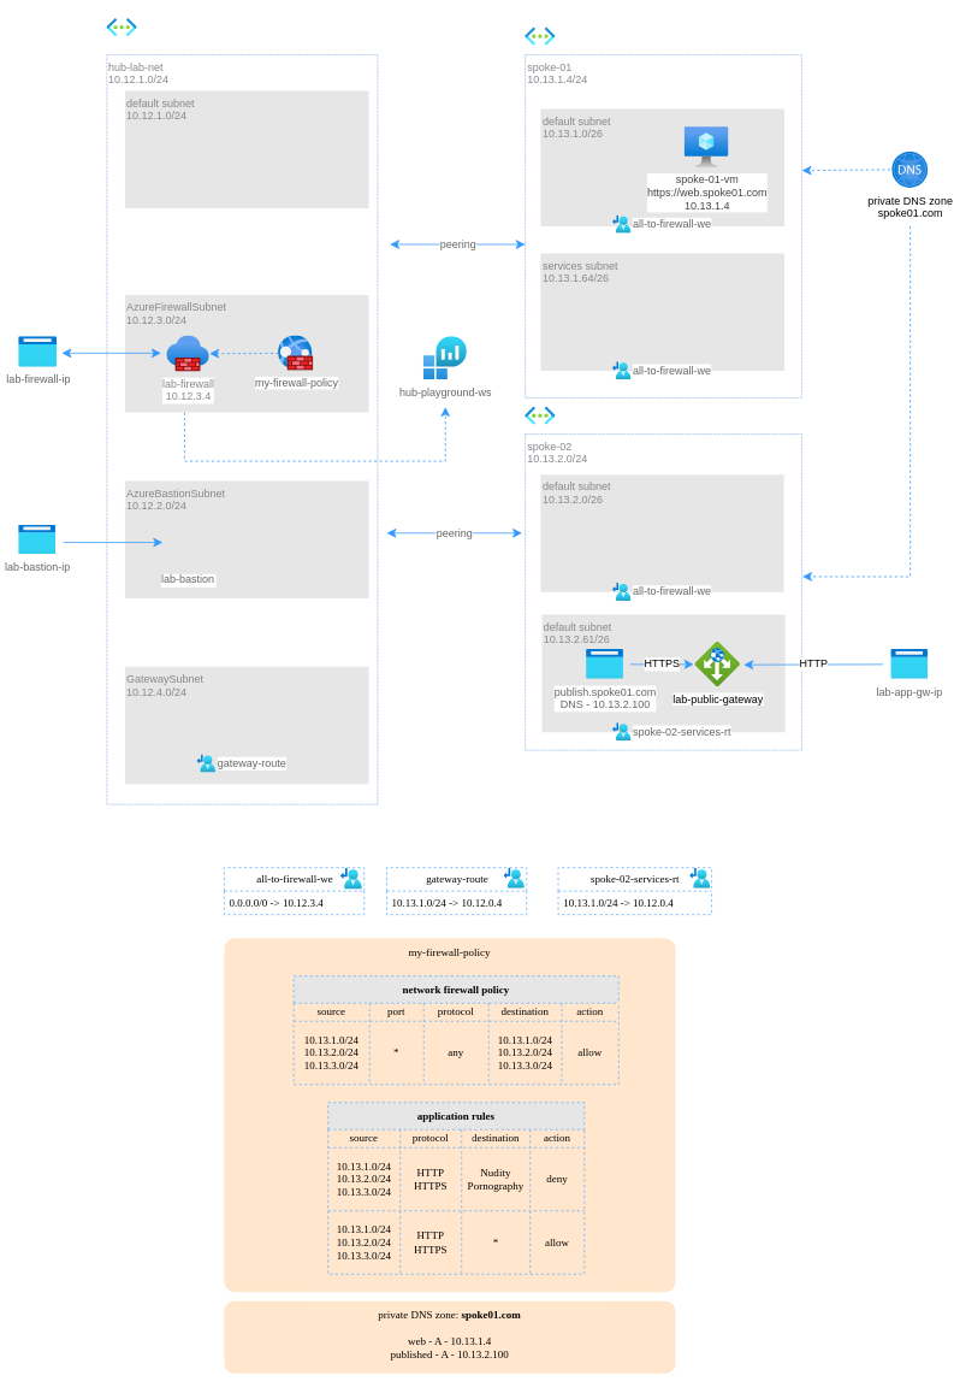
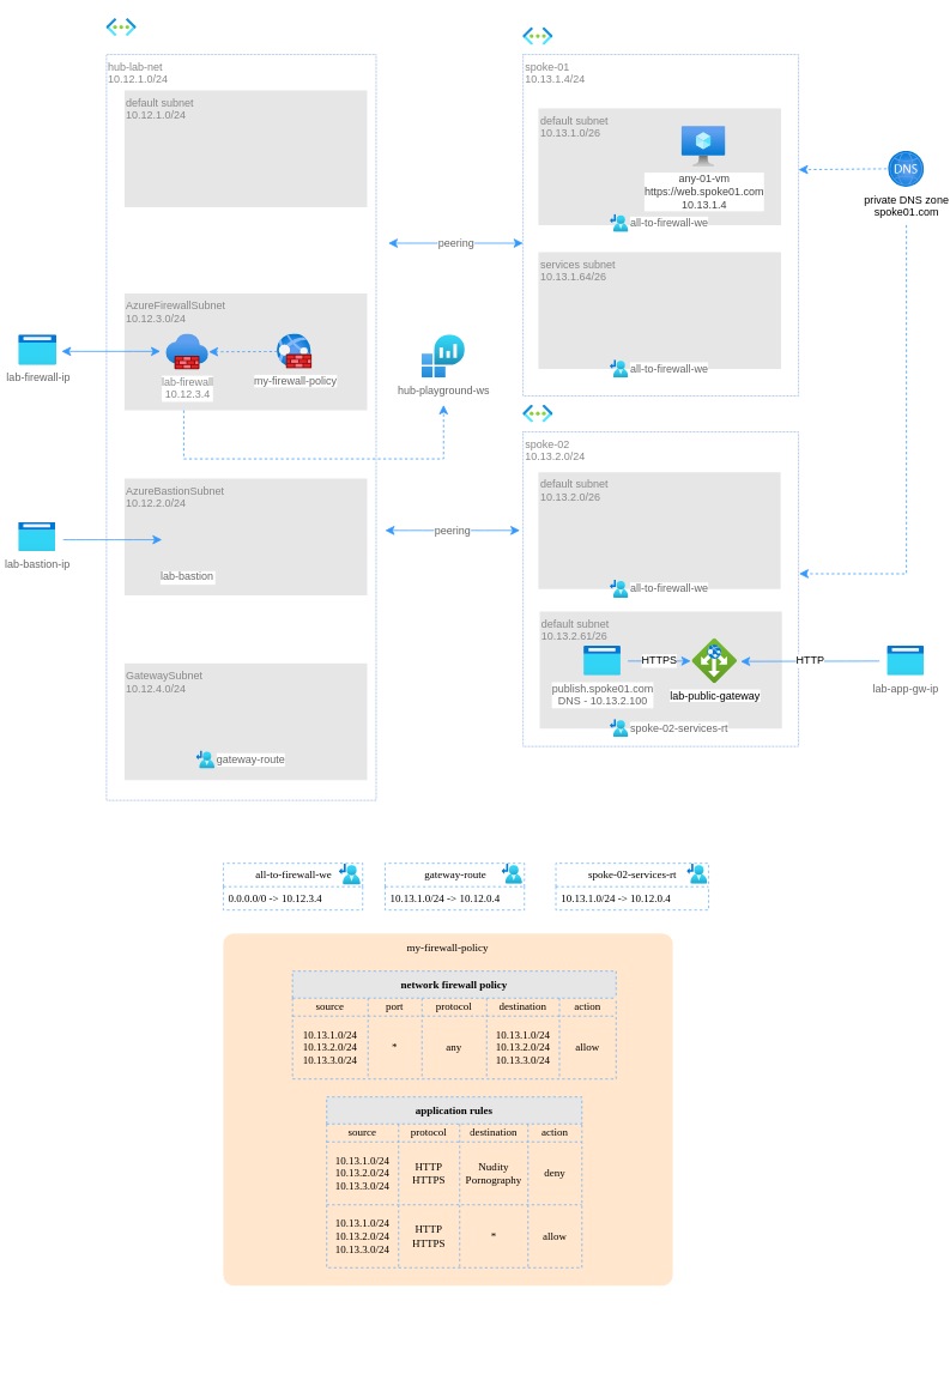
- <mxCell id="72" value="spoke-01-vm&lt;br&gt;https://web.spoke01.com&lt;br&gt;10.13.1.4" style="image;aspect=fixed;html=1;points=[];align=center;fontSize=12;image=img/lib/azure2/compute/Virtual_Machine.svg;fontColor=#444444;" vertex="1" parent="1"><mxGeometry x="758" y="140" width="49" height="45.45" as="geometry" /></mxCell>
+ <mxCell id="72" value="any-01-vm&lt;br&gt;https://web.spoke01.com&lt;br&gt;10.13.1.4" style="image;aspect=fixed;html=1;points=[];align=center;fontSize=12;image=img/lib/azure2/compute/Virtual_Machine.svg;fontColor=#444444;" vertex="1" parent="1"><mxGeometry x="758" y="140" width="49" height="45.45" as="geometry" /></mxCell>
- <mxCell id="84" value="private DNS zone: &lt;b&gt;spoke01.com&lt;br&gt;&lt;/b&gt;&lt;br&gt;web - A - 10.13.1.4&lt;br&gt;published - A - 10.13.2.100&lt;br&gt;&lt;br&gt;" style="shape=ext;double=1;rounded=1;whiteSpace=wrap;html=1;strokeColor=none;fontFamily=Tahoma;fillColor=#ffe6cc;arcSize=14;align=center;verticalAlign=top;" vertex="1" parent="1"><mxGeometry x="248" y="1440" width="500" height="80" as="geometry" /></mxCell>
